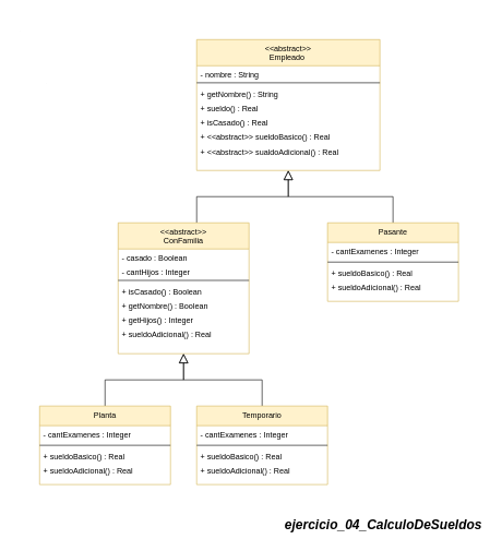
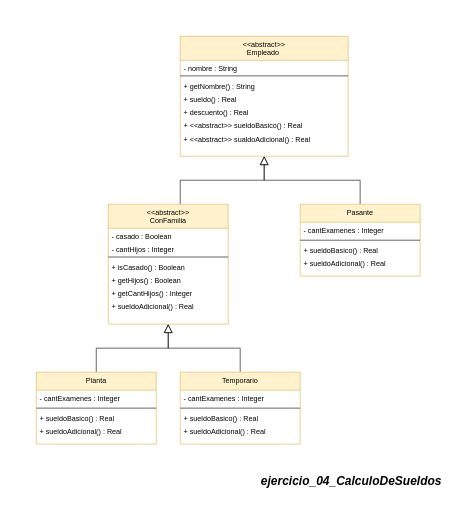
- <mxCell id="8" value="+ isCasado() : Real" style="text;align=left;verticalAlign=top;spacingLeft=4;spacingRight=4;overflow=hidden;rotatable=0;points=[[0,0.5],[1,0.5]];portConstraint=eastwest;rounded=0;shadow=0;html=0;" vertex="1" parent="3"><mxGeometry y="114" width="280" height="22" as="geometry" /></mxCell>
+ <mxCell id="8" value="+ descuento() : Real" style="text;align=left;verticalAlign=top;spacingLeft=4;spacingRight=4;overflow=hidden;rotatable=0;points=[[0,0.5],[1,0.5]];portConstraint=eastwest;rounded=0;shadow=0;html=0;" vertex="1" parent="3"><mxGeometry y="114" width="280" height="22" as="geometry" /></mxCell>
- <mxCell id="25" value="+ getNombre() : Boolean" style="text;align=left;verticalAlign=top;spacingLeft=4;spacingRight=4;overflow=hidden;rotatable=0;points=[[0,0.5],[1,0.5]];portConstraint=eastwest;rounded=0;shadow=0;html=0;" vertex="1" parent="20"><mxGeometry y="114" width="200" height="22" as="geometry" /></mxCell>
+ <mxCell id="25" value="+ getHijos() : Boolean" style="text;align=left;verticalAlign=top;spacingLeft=4;spacingRight=4;overflow=hidden;rotatable=0;points=[[0,0.5],[1,0.5]];portConstraint=eastwest;rounded=0;shadow=0;html=0;" vertex="1" parent="20"><mxGeometry y="114" width="200" height="22" as="geometry" /></mxCell>
- <mxCell id="26" value="+ getHijos() : Integer" style="text;align=left;verticalAlign=top;spacingLeft=4;spacingRight=4;overflow=hidden;rotatable=0;points=[[0,0.5],[1,0.5]];portConstraint=eastwest;rounded=0;shadow=0;html=0;" vertex="1" parent="20"><mxGeometry y="136" width="200" height="22" as="geometry" /></mxCell>
+ <mxCell id="26" value="+ getCantHijos() : Integer" style="text;align=left;verticalAlign=top;spacingLeft=4;spacingRight=4;overflow=hidden;rotatable=0;points=[[0,0.5],[1,0.5]];portConstraint=eastwest;rounded=0;shadow=0;html=0;" vertex="1" parent="20"><mxGeometry y="136" width="200" height="22" as="geometry" /></mxCell>
